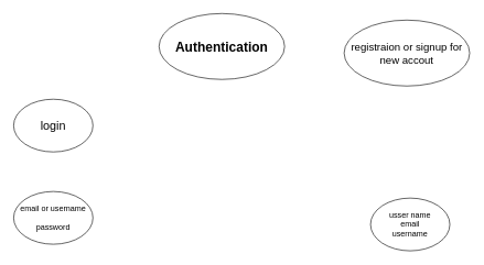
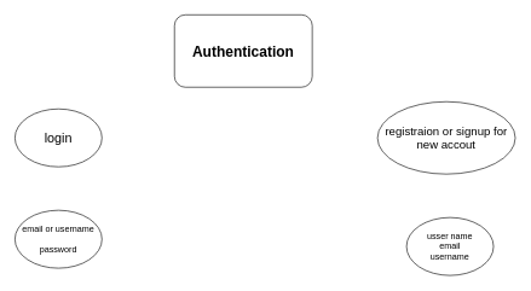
- <mxCell id="2" value="&lt;b&gt;&lt;font style=&quot;font-size: 20px;&quot;&gt;Authentication&lt;/font&gt;&lt;/b&gt;" style="ellipse;whiteSpace=wrap;html=1;" vertex="1" parent="1"><mxGeometry x="240" y="20" width="190" height="100" as="geometry" /></mxCell>
+ <mxCell id="2" value="&lt;b&gt;&lt;font style=&quot;font-size: 20px;&quot;&gt;Authentication&lt;/font&gt;&lt;/b&gt;" style="whiteSpace=wrap;html=1;rounded=1;" vertex="1" parent="1"><mxGeometry x="240" y="20" width="190" height="100" as="geometry" /></mxCell>
- <mxCell id="4" value="&lt;font style=&quot;font-size: 16px;&quot;&gt;registraion or signup for new accout&lt;/font&gt;" style="ellipse;whiteSpace=wrap;html=1;" vertex="1" parent="1"><mxGeometry x="520" y="30" width="190" height="100" as="geometry" /></mxCell>
+ <mxCell id="4" value="&lt;font style=&quot;font-size: 16px;&quot;&gt;registraion or signup for new accout&lt;/font&gt;" style="ellipse;whiteSpace=wrap;html=1;" vertex="1" parent="1"><mxGeometry x="520" y="140" width="190" height="100" as="geometry" /></mxCell>
